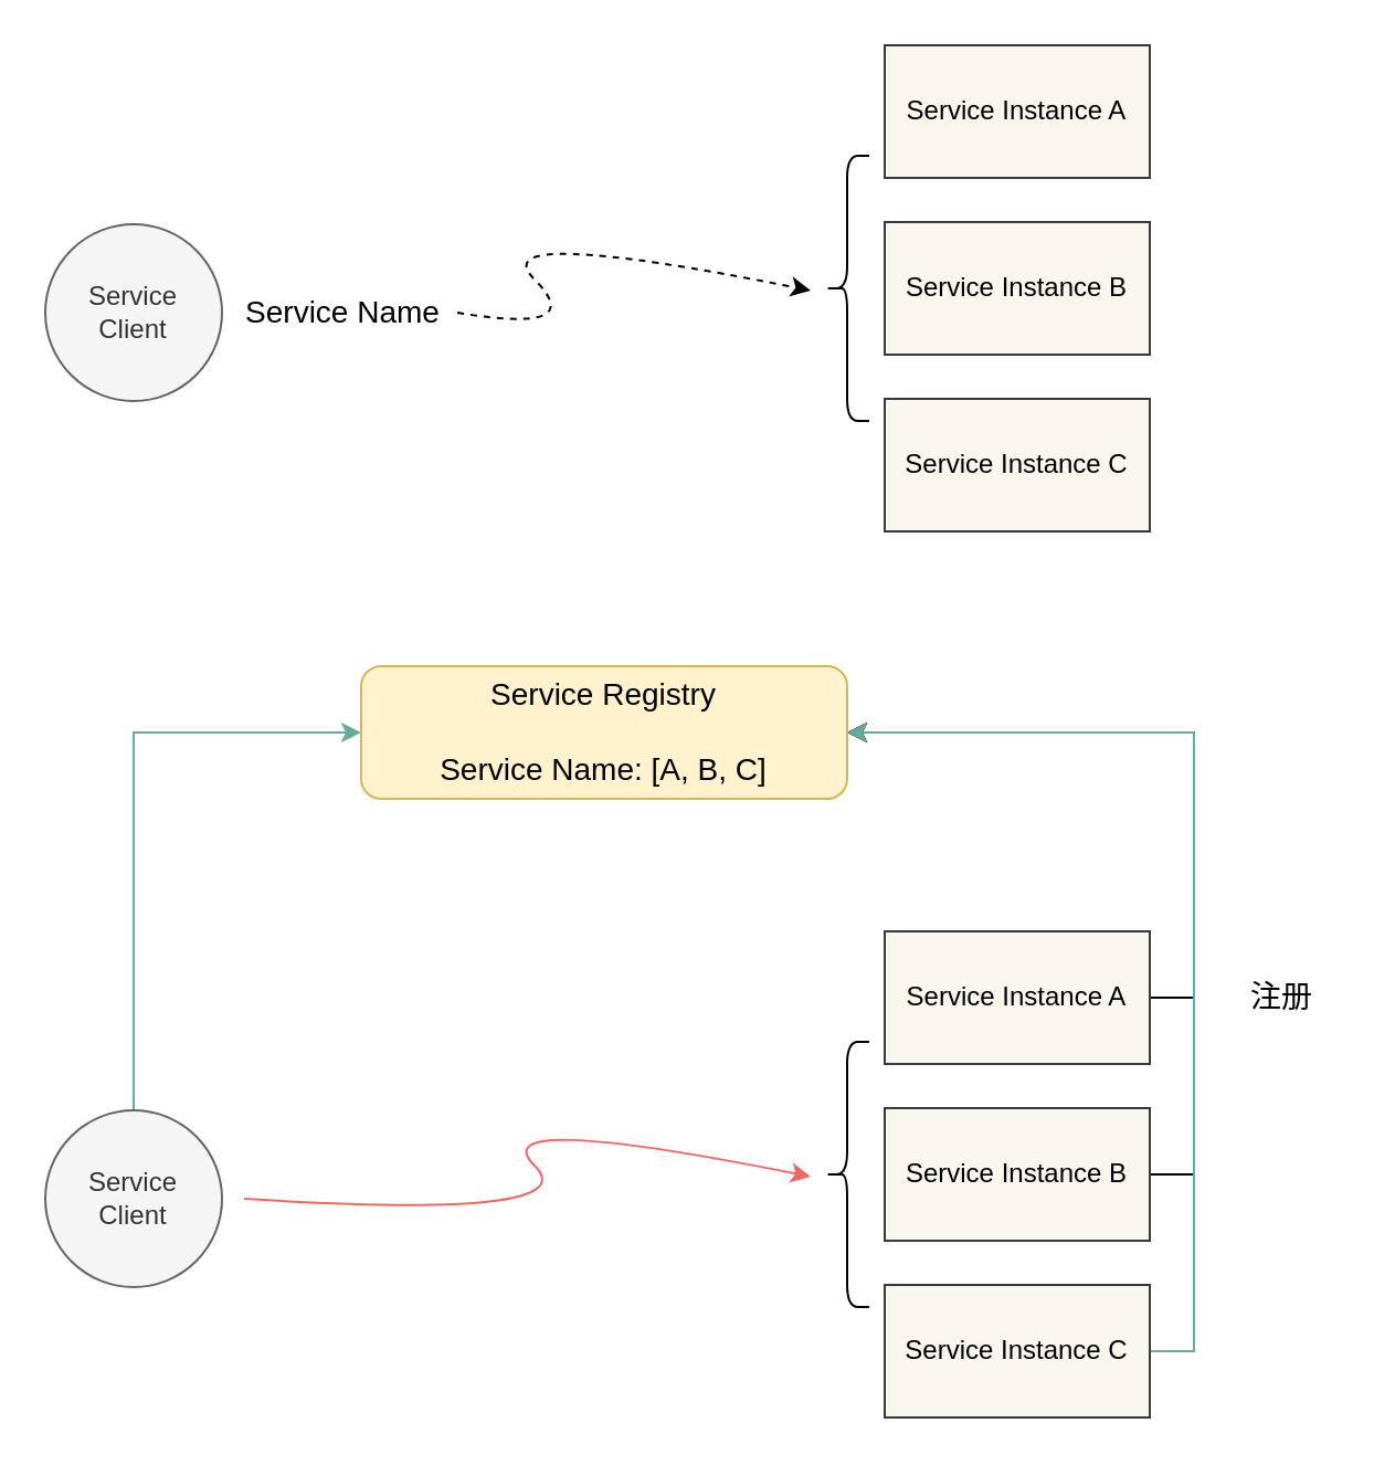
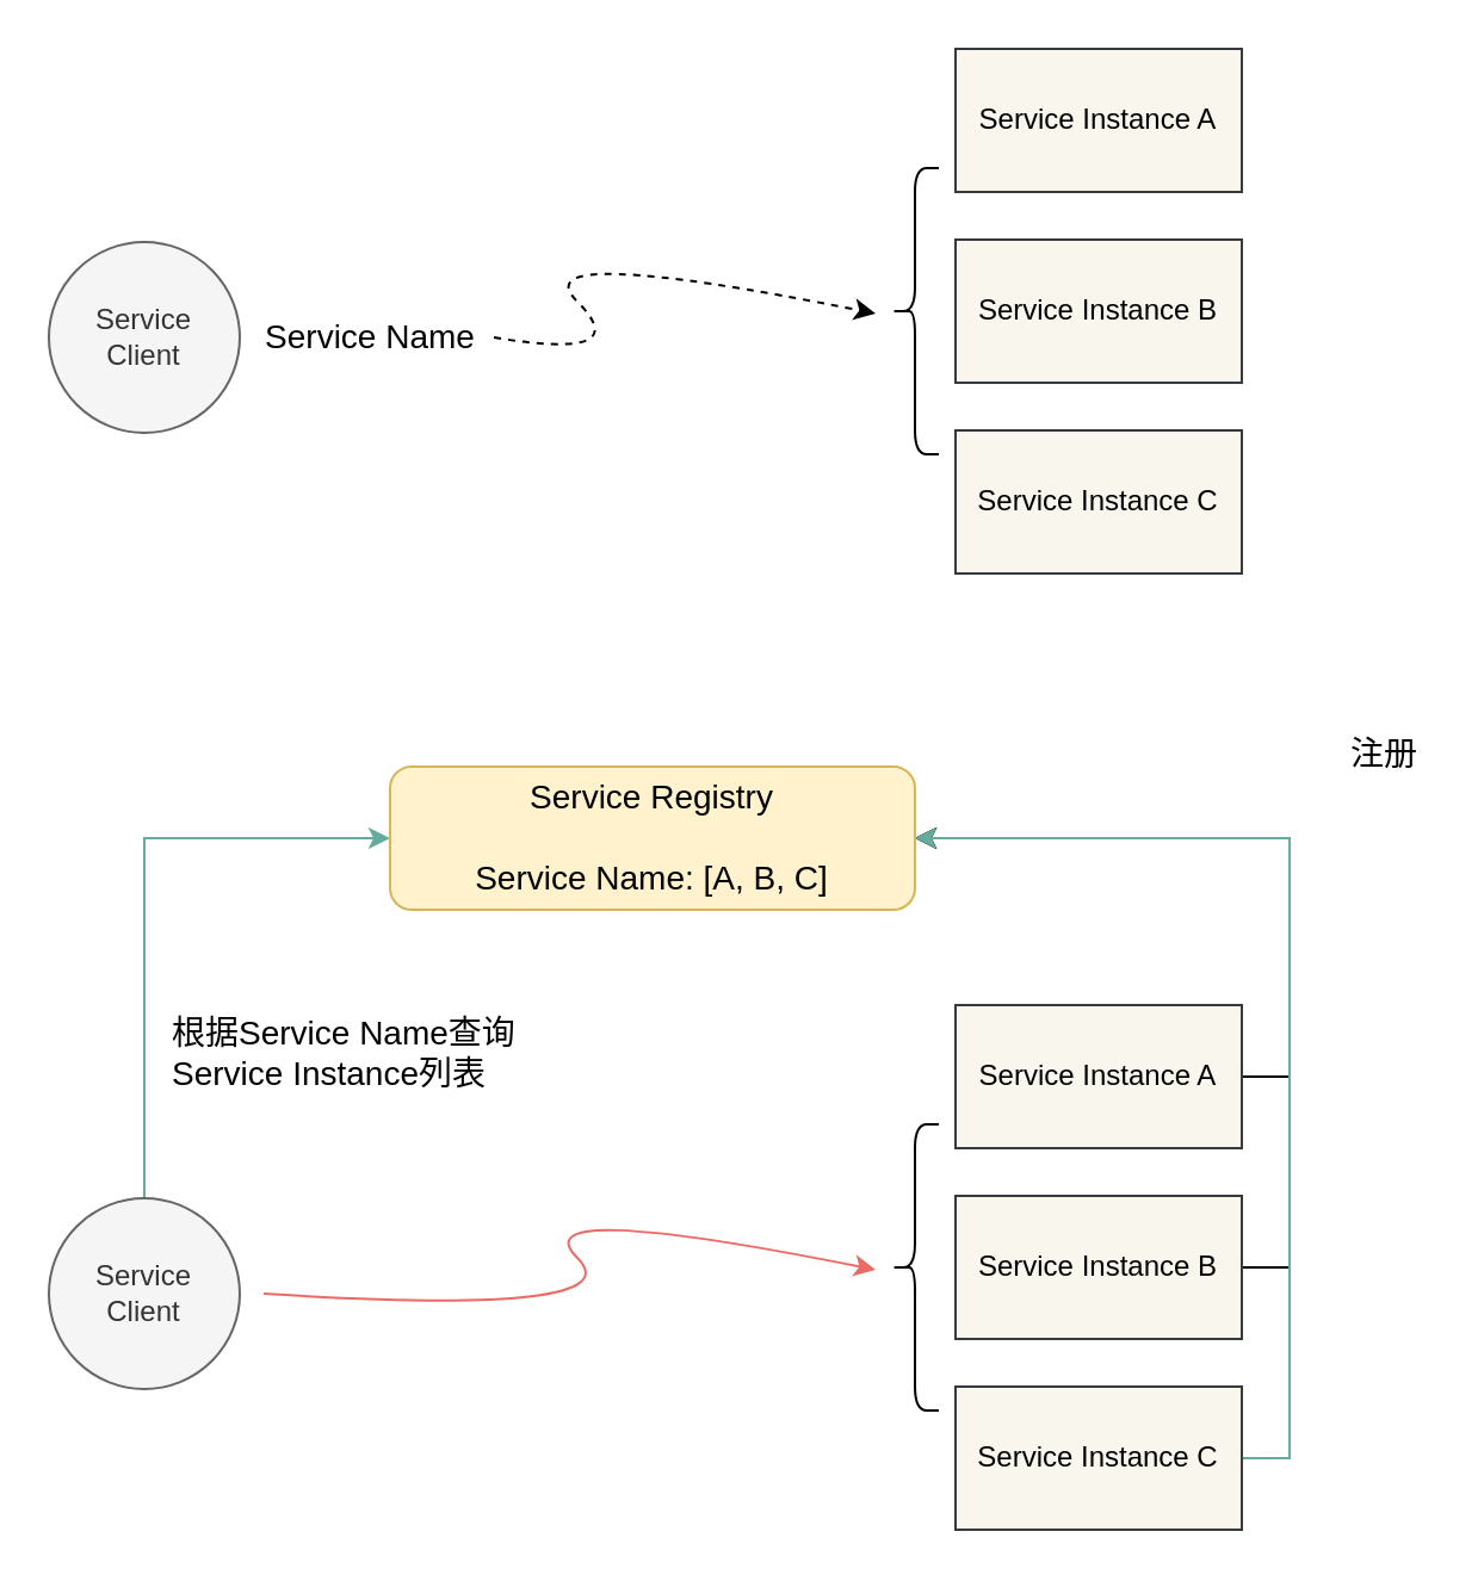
- <mxCell id="22" value="Service Registry&lt;br&gt;&lt;br&gt;Service Name: [A, B, C]" style="rounded=1;whiteSpace=wrap;html=1;fontSize=14;fillColor=#fff2cc;strokeColor=#d6b656;align=center;" vertex="1" parent="1"><mxGeometry x="163" y="301" width="220" height="60" as="geometry" /></mxCell>
+ <mxCell id="22" value="Service Registry&lt;br&gt;&lt;br&gt;Service Name: [A, B, C]" style="rounded=1;whiteSpace=wrap;html=1;fontSize=14;fillColor=#fff2cc;strokeColor=#d6b656;align=center;" vertex="1" parent="1"><mxGeometry x="163" y="321" width="220" height="60" as="geometry" /></mxCell>
+ <mxCell id="24" value="根据Service Name查询Service Instance列表" style="text;html=1;strokeColor=none;fillColor=none;align=left;verticalAlign=middle;whiteSpace=wrap;rounded=0;fontSize=14;" vertex="1" parent="1"><mxGeometry x="70" y="431" width="150" height="20" as="geometry" /></mxCell>
- <mxCell id="23" value="注册" style="text;html=1;strokeColor=none;fillColor=none;align=center;verticalAlign=middle;whiteSpace=wrap;rounded=0;fontSize=14;" vertex="1" parent="1"><mxGeometry x="560" y="441" width="40" height="20" as="geometry" /></mxCell>
+ <mxCell id="23" value="注册" style="text;html=1;strokeColor=none;fillColor=none;align=center;verticalAlign=middle;whiteSpace=wrap;rounded=0;fontSize=14;" vertex="1" parent="1"><mxGeometry x="560" y="306" width="40" height="20" as="geometry" /></mxCell>
